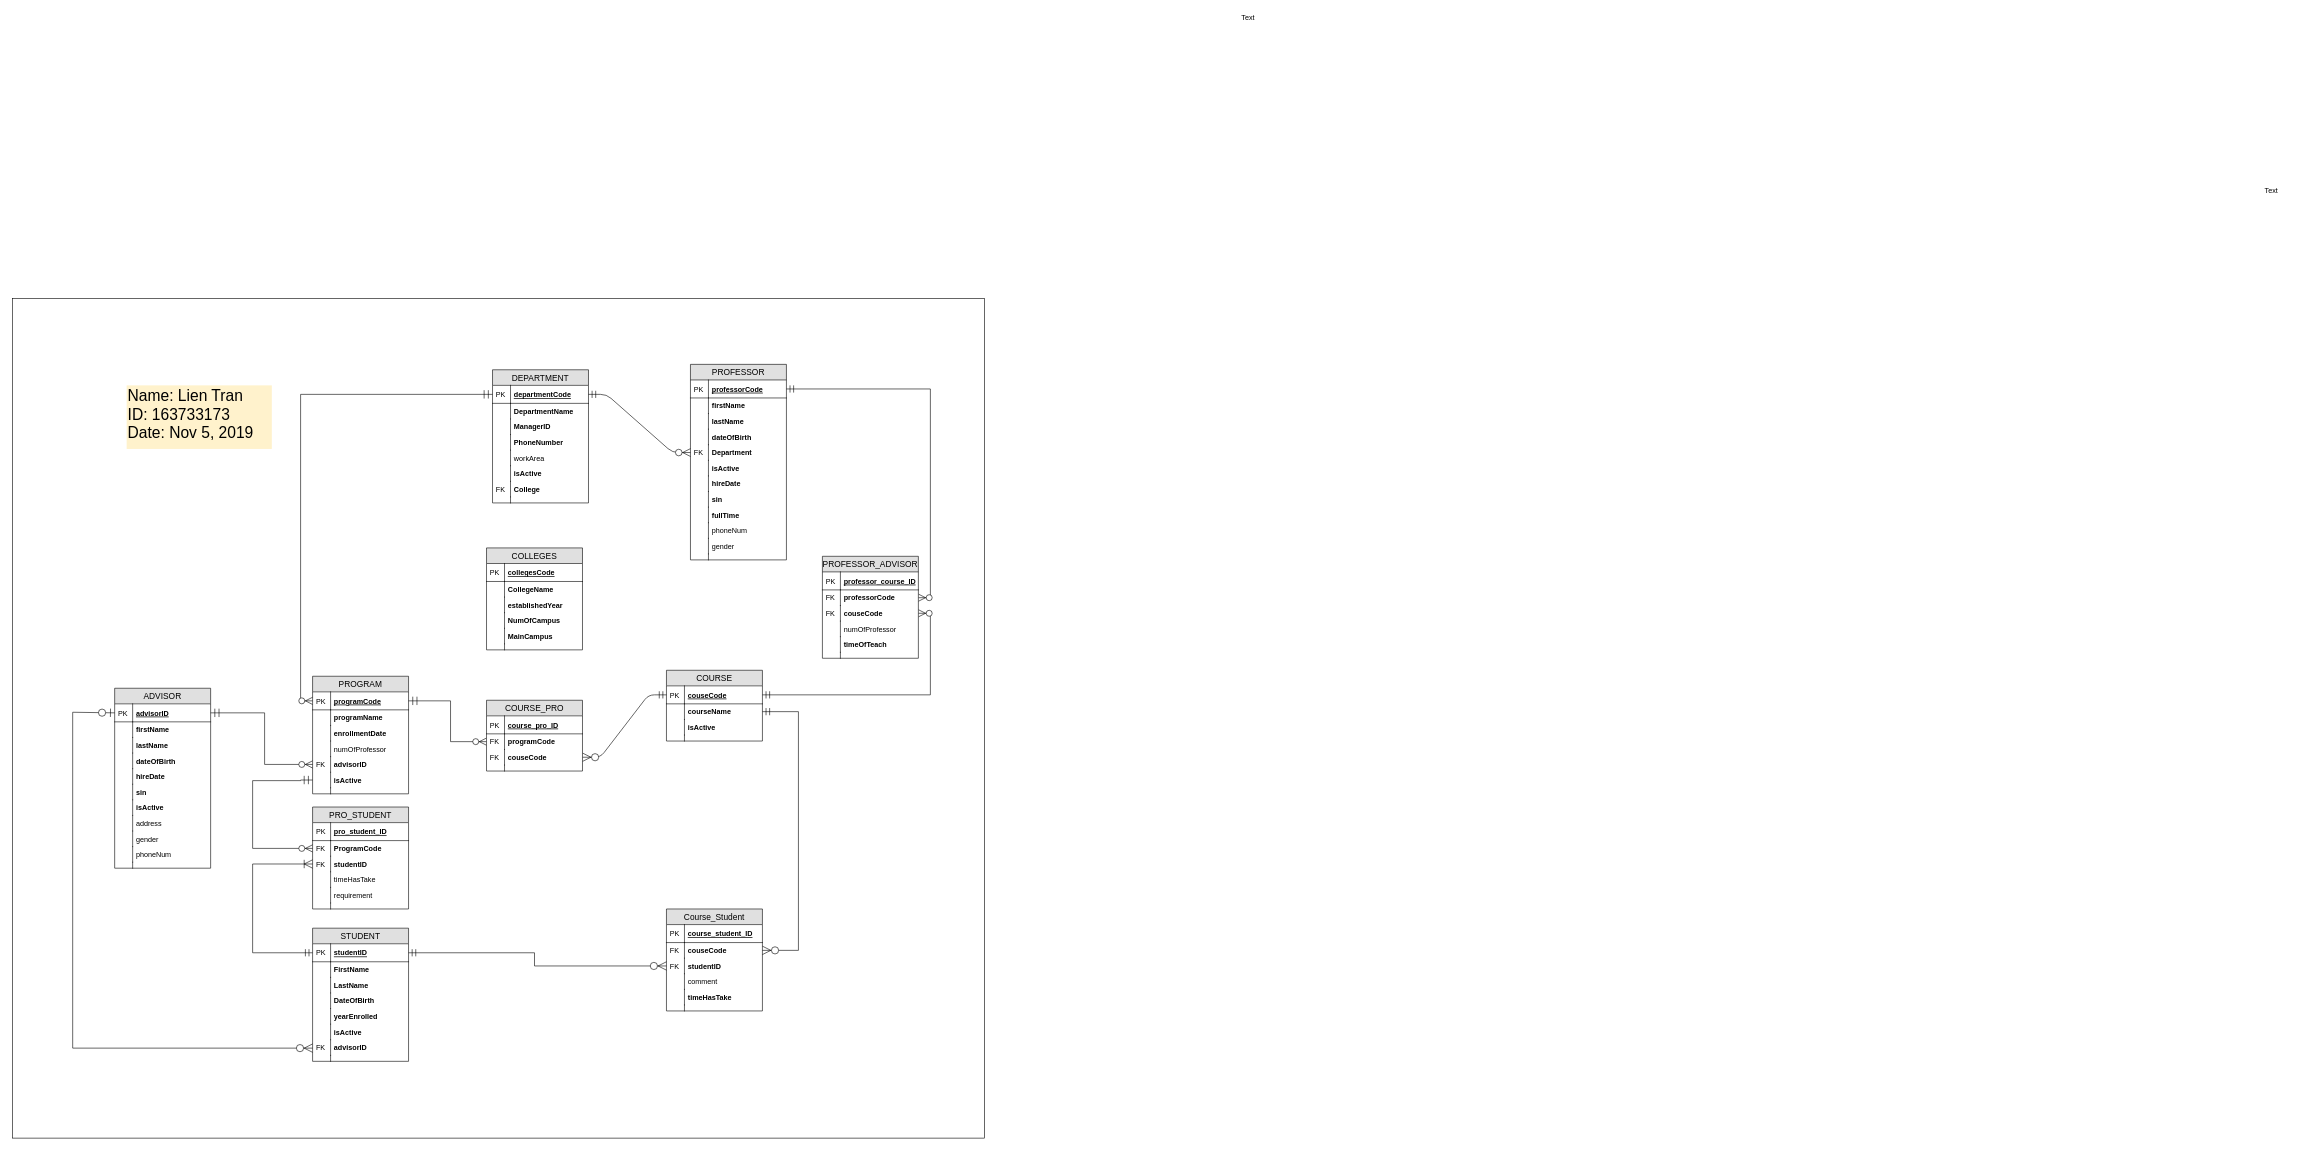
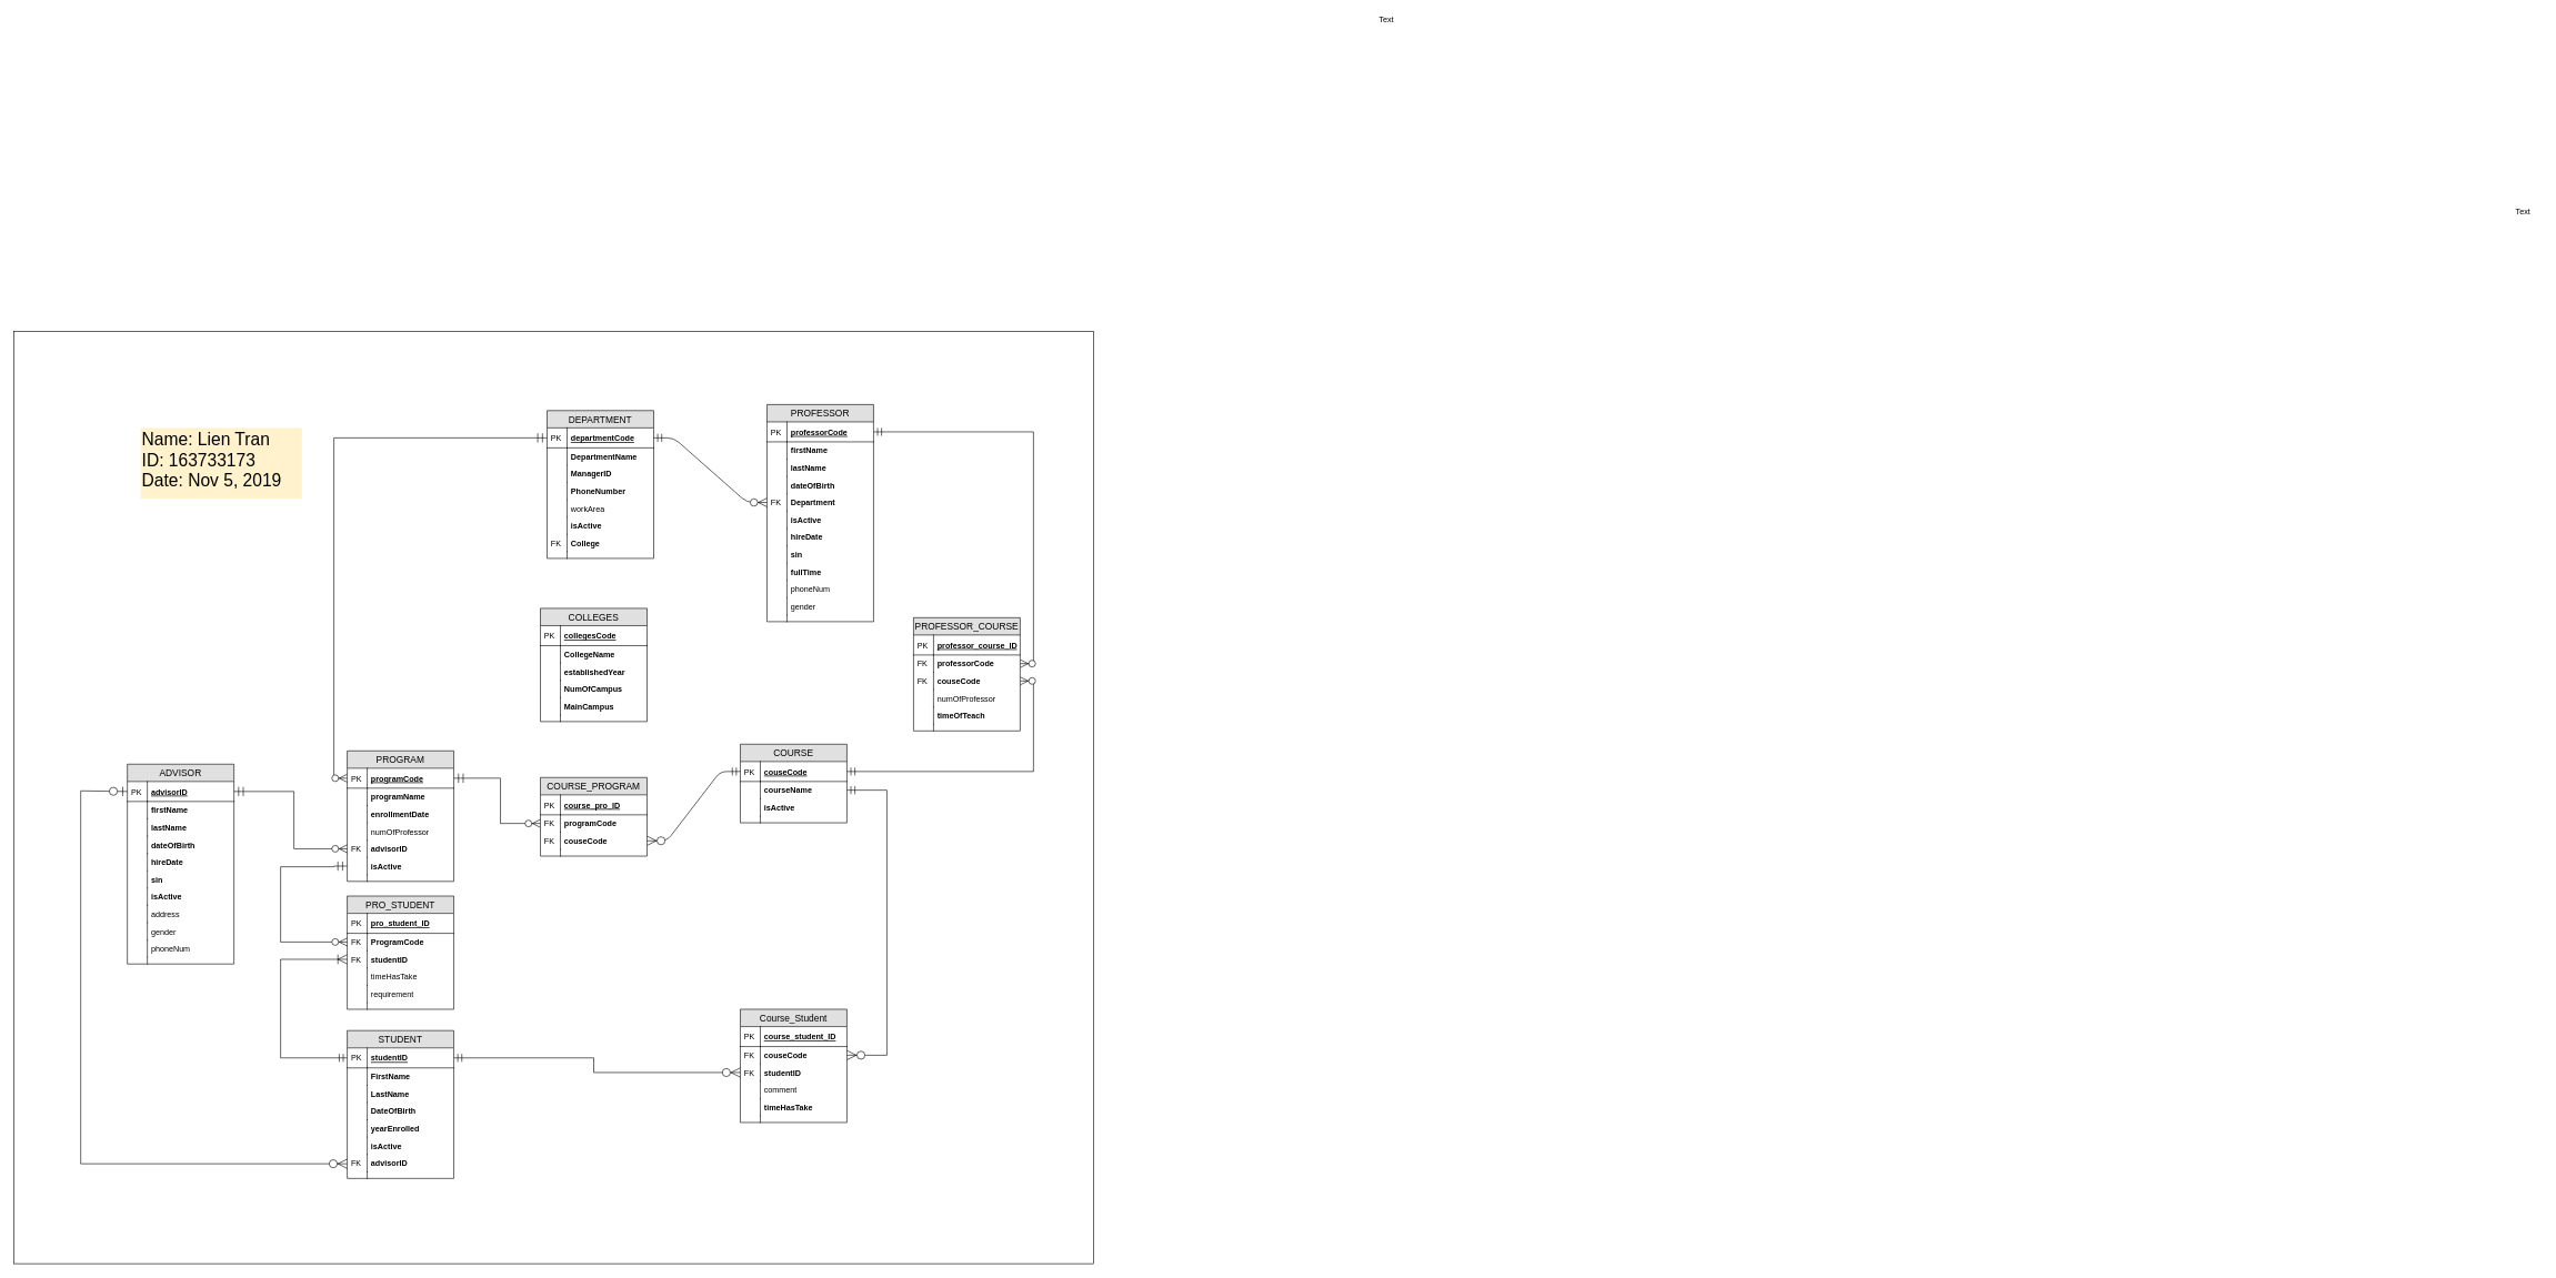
- <mxCell id="145" value="PROFESSOR_ADVISOR" style="swimlane;fontStyle=0;childLayout=stackLayout;horizontal=1;startSize=26;fillColor=#e0e0e0;horizontalStack=0;resizeParent=1;resizeParentMax=0;resizeLast=0;collapsible=1;marginBottom=0;swimlaneFillColor=#ffffff;align=center;fontSize=14;" vertex="1" parent="4"><mxGeometry x="1350" y="430" width="160" height="170" as="geometry" /></mxCell>
+ <mxCell id="145" value="PROFESSOR_COURSE" style="swimlane;fontStyle=0;childLayout=stackLayout;horizontal=1;startSize=26;fillColor=#e0e0e0;horizontalStack=0;resizeParent=1;resizeParentMax=0;resizeLast=0;collapsible=1;marginBottom=0;swimlaneFillColor=#ffffff;align=center;fontSize=14;" vertex="1" parent="4"><mxGeometry x="1350" y="430" width="160" height="170" as="geometry" /></mxCell>
- <mxCell id="158" value="COURSE_PRO" style="swimlane;fontStyle=0;childLayout=stackLayout;horizontal=1;startSize=26;fillColor=#e0e0e0;horizontalStack=0;resizeParent=1;resizeParentMax=0;resizeLast=0;collapsible=1;marginBottom=0;swimlaneFillColor=#ffffff;align=center;fontSize=14;" vertex="1" parent="4"><mxGeometry x="790" y="670" width="160" height="118" as="geometry" /></mxCell>
+ <mxCell id="158" value="COURSE_PROGRAM" style="swimlane;fontStyle=0;childLayout=stackLayout;horizontal=1;startSize=26;fillColor=#e0e0e0;horizontalStack=0;resizeParent=1;resizeParentMax=0;resizeLast=0;collapsible=1;marginBottom=0;swimlaneFillColor=#ffffff;align=center;fontSize=14;" vertex="1" parent="4"><mxGeometry x="790" y="670" width="160" height="118" as="geometry" /></mxCell>
